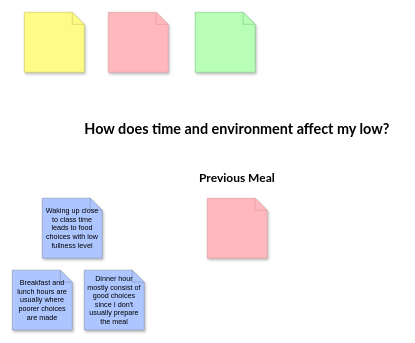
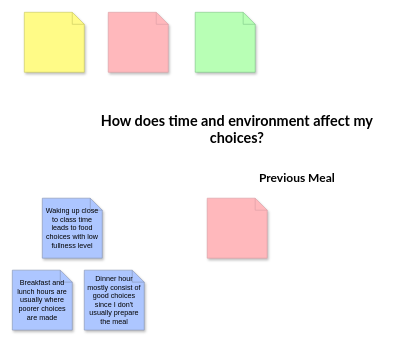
- <mxCell id="5" value="&lt;font face=&quot;Lato&quot;&gt;&lt;span style=&quot;font-size: 24px&quot;&gt;&lt;b&gt;How does time and environment affect my low?&lt;/b&gt;&lt;/span&gt;&lt;/font&gt;" style="text;html=1;strokeColor=none;fillColor=none;align=center;verticalAlign=middle;whiteSpace=wrap;rounded=0;" vertex="1" parent="1"><mxGeometry x="120" y="200" width="550" height="30" as="geometry" /></mxCell>
+ <mxCell id="5" value="&lt;font face=&quot;Lato&quot;&gt;&lt;span style=&quot;font-size: 24px&quot;&gt;&lt;b&gt;How does time and environment affect my choices?&lt;/b&gt;&lt;/span&gt;&lt;/font&gt;" style="text;html=1;strokeColor=none;fillColor=none;align=center;verticalAlign=middle;whiteSpace=wrap;rounded=0;" vertex="1" parent="1"><mxGeometry x="120" y="200" width="550" height="30" as="geometry" /></mxCell>
- <mxCell id="6" value="&lt;b&gt;&lt;font style=&quot;font-size: 20px&quot;&gt;Previous Meal&lt;/font&gt;&lt;/b&gt;" style="text;html=1;strokeColor=none;fillColor=none;align=center;verticalAlign=middle;whiteSpace=wrap;rounded=0;fontFamily=Lato;fontSource=https%3A%2F%2Ffonts.googleapis.com%2Fcss%3Ffamily%3DLato;fontSize=24;" vertex="1" parent="1"><mxGeometry x="320" width="150" height="30" as="geometry" y="280" /></mxCell>
+ <mxCell id="6" value="&lt;b&gt;&lt;font style=&quot;font-size: 20px&quot;&gt;Previous Meal&lt;/font&gt;&lt;/b&gt;" style="text;html=1;strokeColor=none;fillColor=none;align=center;verticalAlign=middle;whiteSpace=wrap;rounded=0;fontFamily=Lato;fontSource=https%3A%2F%2Ffonts.googleapis.com%2Fcss%3Ffamily%3DLato;fontSize=24;" vertex="1" parent="1"><mxGeometry x="420" y="280" width="150" height="30" as="geometry" /></mxCell>
